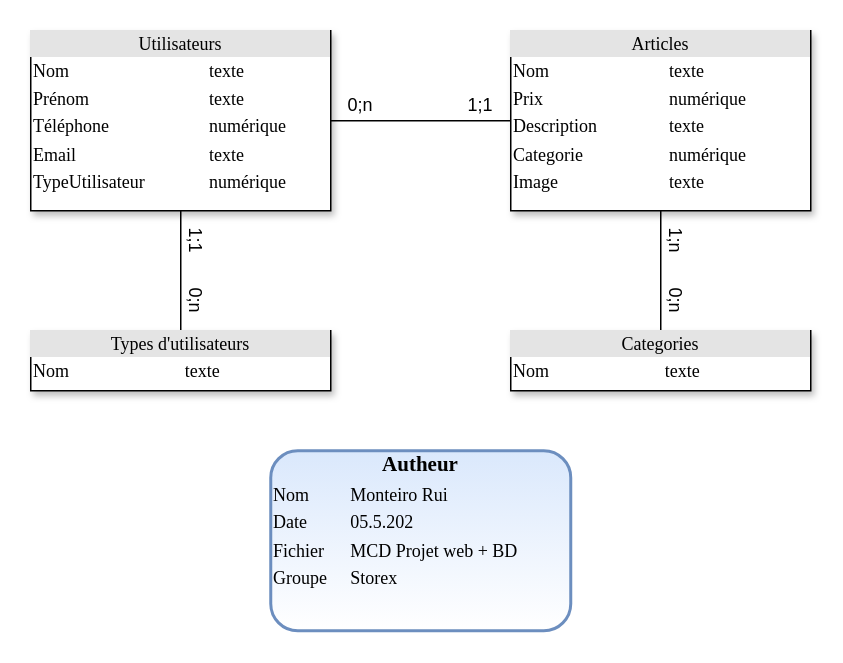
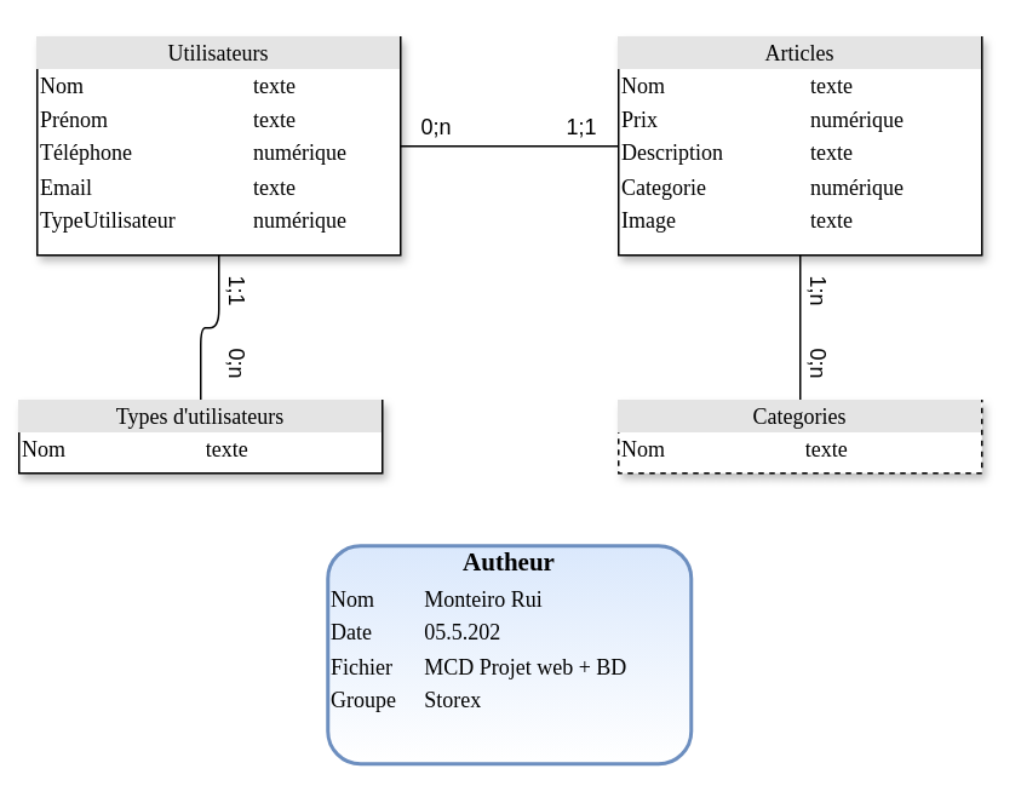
- <mxCell id="8" value="&lt;div style=&quot;text-align: center ; box-sizing: border-box ; width: 100% ; background: rgb(228 , 228 , 228) ; padding: 2px&quot;&gt;Types d'utilisateurs&lt;/div&gt;&lt;table style=&quot;width: 100% ; font-size: 1em&quot; cellpadding=&quot;2&quot; cellspacing=&quot;0&quot;&gt;&lt;tbody&gt;&lt;tr&gt;&lt;td&gt;Nom&lt;/td&gt;&lt;td&gt;texte&lt;/td&gt;&lt;/tr&gt;&lt;/tbody&gt;&lt;/table&gt;" style="verticalAlign=top;align=left;overflow=fill;html=1;rounded=0;shadow=1;comic=0;labelBackgroundColor=none;strokeWidth=1;fontFamily=Verdana;fontSize=12;glass=0;" vertex="1" parent="1"><mxGeometry x="20" y="220" width="200" height="40" as="geometry" /></mxCell>
+ <mxCell id="8" value="&lt;div style=&quot;text-align: center ; box-sizing: border-box ; width: 100% ; background: rgb(228 , 228 , 228) ; padding: 2px&quot;&gt;Types d'utilisateurs&lt;/div&gt;&lt;table style=&quot;width: 100% ; font-size: 1em&quot; cellpadding=&quot;2&quot; cellspacing=&quot;0&quot;&gt;&lt;tbody&gt;&lt;tr&gt;&lt;td&gt;Nom&lt;/td&gt;&lt;td&gt;texte&lt;/td&gt;&lt;/tr&gt;&lt;/tbody&gt;&lt;/table&gt;" style="verticalAlign=top;align=left;overflow=fill;html=1;rounded=0;shadow=1;comic=0;labelBackgroundColor=none;strokeWidth=1;fontFamily=Verdana;fontSize=12;glass=0;" vertex="1" parent="1"><mxGeometry x="10" y="220" width="200" height="40" as="geometry" /></mxCell>
- <mxCell id="7" value="&lt;div style=&quot;text-align: center ; box-sizing: border-box ; width: 100% ; background: rgb(228 , 228 , 228) ; padding: 2px&quot;&gt;Categories&lt;/div&gt;&lt;table style=&quot;width: 100% ; font-size: 1em&quot; cellpadding=&quot;2&quot; cellspacing=&quot;0&quot;&gt;&lt;tbody&gt;&lt;tr&gt;&lt;td&gt;Nom&lt;/td&gt;&lt;td&gt;texte&lt;/td&gt;&lt;/tr&gt;&lt;/tbody&gt;&lt;/table&gt;" style="verticalAlign=top;align=left;overflow=fill;html=1;rounded=0;shadow=1;comic=0;labelBackgroundColor=none;strokeWidth=1;fontFamily=Verdana;fontSize=12;sketch=0;" vertex="1" parent="1"><mxGeometry x="340" y="220" width="200" height="40" as="geometry" /></mxCell>
+ <mxCell id="7" value="&lt;div style=&quot;text-align: center ; box-sizing: border-box ; width: 100% ; background: rgb(228 , 228 , 228) ; padding: 2px&quot;&gt;Categories&lt;/div&gt;&lt;table style=&quot;width: 100% ; font-size: 1em&quot; cellpadding=&quot;2&quot; cellspacing=&quot;0&quot;&gt;&lt;tbody&gt;&lt;tr&gt;&lt;td&gt;Nom&lt;/td&gt;&lt;td&gt;texte&lt;/td&gt;&lt;/tr&gt;&lt;/tbody&gt;&lt;/table&gt;" style="verticalAlign=top;align=left;overflow=fill;html=1;rounded=0;shadow=1;comic=0;labelBackgroundColor=none;strokeWidth=1;fontFamily=Verdana;fontSize=12;sketch=0;dashed=1;" vertex="1" parent="1"><mxGeometry x="340" y="220" width="200" height="40" as="geometry" /></mxCell>
